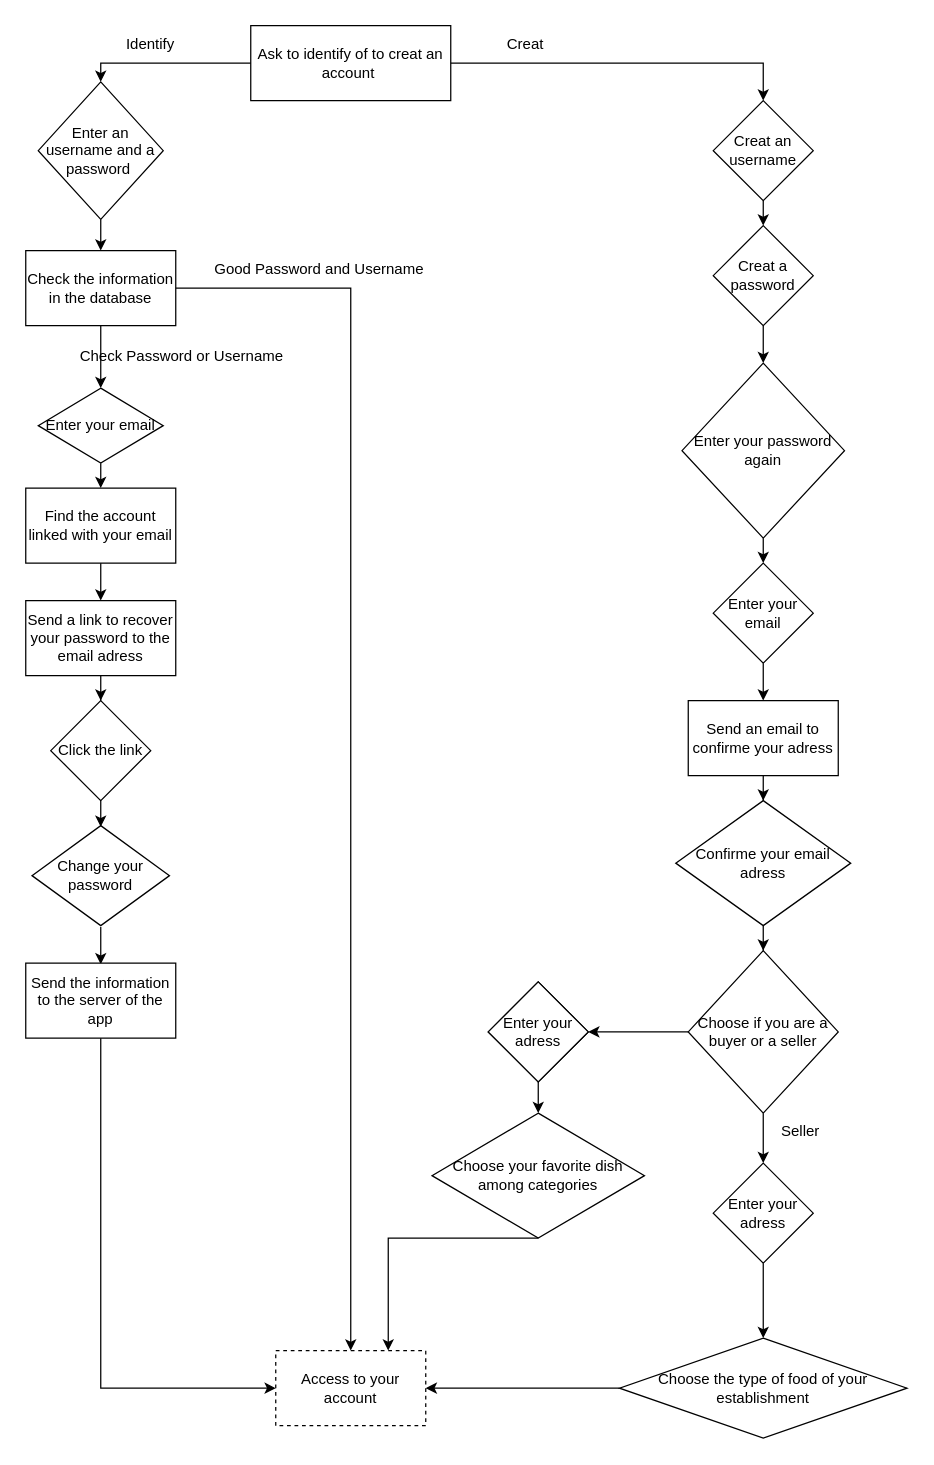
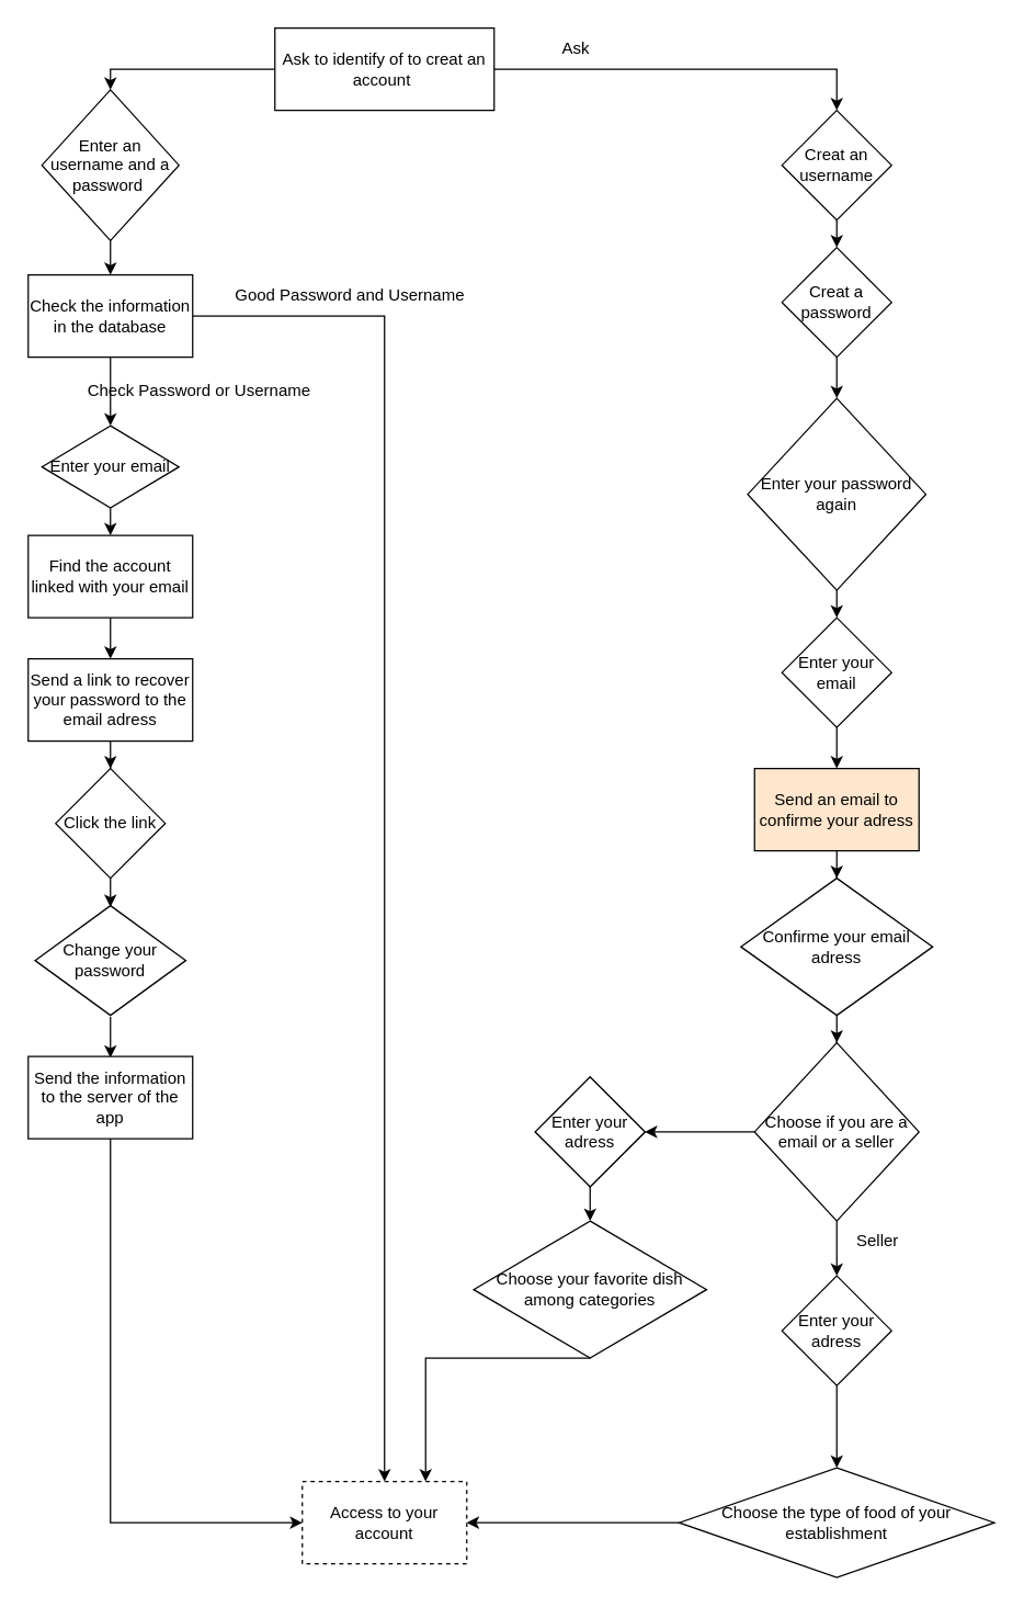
- <mxCell id="31" value="Identify" style="text;html=1;strokeColor=none;fillColor=none;align=center;verticalAlign=middle;whiteSpace=wrap;rounded=0;" parent="1" vertex="1"><mxGeometry x="90" y="20" width="60" height="30" as="geometry" /></mxCell>
- <mxCell id="32" value="Creat" style="text;html=1;strokeColor=none;fillColor=none;align=center;verticalAlign=middle;whiteSpace=wrap;rounded=0;" parent="1" vertex="1"><mxGeometry x="390" y="20" width="60" height="30" as="geometry" /></mxCell>
+ <mxCell id="32" value="Ask" style="text;html=1;strokeColor=none;fillColor=none;align=center;verticalAlign=middle;whiteSpace=wrap;rounded=0;" parent="1" vertex="1"><mxGeometry x="390" y="20" width="60" height="30" as="geometry" /></mxCell>
- <mxCell id="41" value="Send an email to confirme your adress" style="rounded=0;whiteSpace=wrap;html=1;" parent="1" vertex="1"><mxGeometry x="550" y="560" width="120" height="60" as="geometry" /></mxCell>
+ <mxCell id="41" value="Send an email to confirme your adress" style="rounded=0;whiteSpace=wrap;html=1;fillColor=#ffe6cc;" parent="1" vertex="1"><mxGeometry x="550" y="560" width="120" height="60" as="geometry" /></mxCell>
- <mxCell id="39" value="Choose if you are a buyer or a seller" style="rhombus;whiteSpace=wrap;html=1;" parent="1" vertex="1"><mxGeometry x="550" y="760" width="120" height="130" as="geometry" /></mxCell>
+ <mxCell id="39" value="Choose if you are a email or a seller" style="rhombus;whiteSpace=wrap;html=1;" parent="1" vertex="1"><mxGeometry x="550" y="760" width="120" height="130" as="geometry" /></mxCell>
